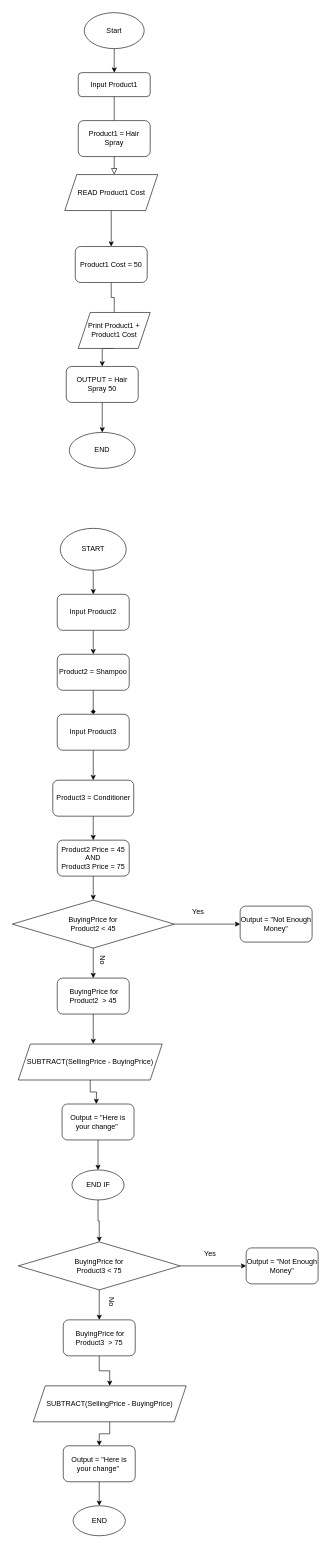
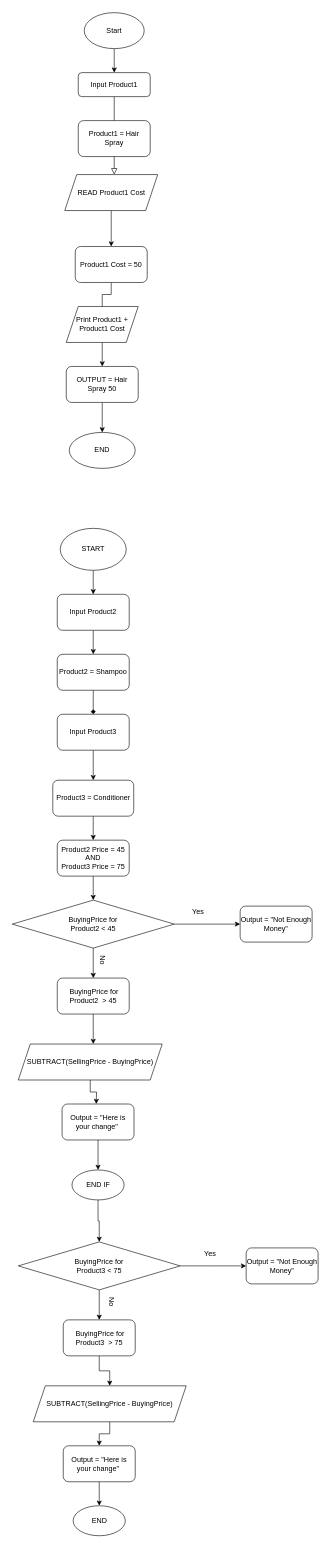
- <mxCell id="7" value="&lt;span&gt;Print Product1 + Product1 Cost&lt;/span&gt;" style="shape=parallelogram;perimeter=parallelogramPerimeter;whiteSpace=wrap;html=1;fixedSize=1;" vertex="1" parent="1"><mxGeometry x="130" y="520" width="120" height="60" as="geometry" /></mxCell>
+ <mxCell id="7" value="&lt;span&gt;Print Product1 + Product1 Cost&lt;/span&gt;" style="shape=parallelogram;perimeter=parallelogramPerimeter;whiteSpace=wrap;html=1;fixedSize=1;" vertex="1" parent="1"><mxGeometry x="110" y="510" width="120" height="60" as="geometry" /></mxCell>
